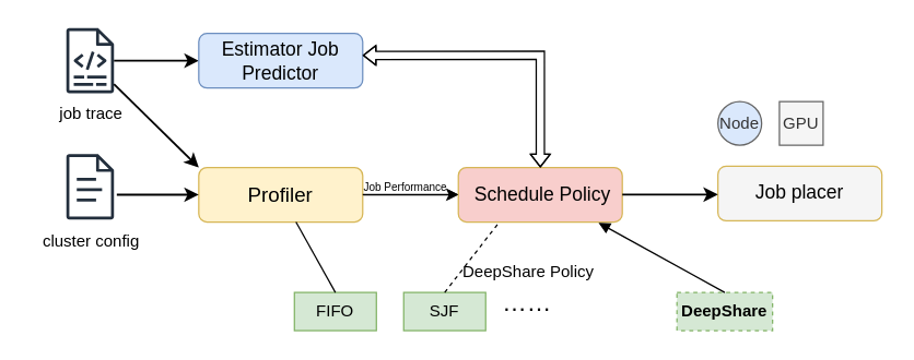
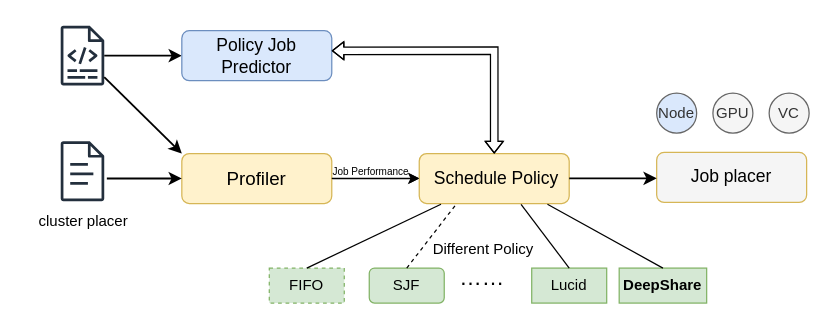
- <mxCell id="8" value="Estimator Job Predictor" style="rounded=1;whiteSpace=wrap;html=1;strokeColor=#6c8ebf;strokeWidth=1;align=center;verticalAlign=middle;fontFamily=Helvetica;fontSize=14;fillColor=#dae8fc;" vertex="1" parent="1"><mxGeometry x="145" y="24" width="120" height="40" as="geometry" /></mxCell>
+ <mxCell id="8" value="Policy Job Predictor" style="rounded=1;whiteSpace=wrap;html=1;strokeColor=#6c8ebf;strokeWidth=1;align=center;verticalAlign=middle;fontFamily=Helvetica;fontSize=14;fillColor=#dae8fc;" vertex="1" parent="1"><mxGeometry x="145" y="24" width="120" height="40" as="geometry" /></mxCell>
- <mxCell id="4" value="job trace" style="text;html=1;align=center;verticalAlign=middle;resizable=0;points=[];autosize=1;strokeColor=none;fillColor=none;fontFamily=Helvetica;fontSize=12;fontColor=default;" vertex="1" parent="1"><mxGeometry x="30.5" y="67.95" width="70" height="30" as="geometry" /></mxCell>
- <mxCell id="29" value="GPU" style="whiteSpace=wrap;html=1;aspect=fixed;fillColor=#f5f5f5;fontColor=#333333;strokeColor=#666666;rounded=0;" vertex="1" parent="1"><mxGeometry x="570" y="74" width="32" height="32" as="geometry" /></mxCell>
+ <mxCell id="29" value="GPU" style="ellipse;whiteSpace=wrap;html=1;aspect=fixed;fillColor=#f5f5f5;fontColor=#333333;strokeColor=#666666;" vertex="1" parent="1"><mxGeometry x="570" y="74" width="32" height="32" as="geometry" /></mxCell>
+ <mxCell id="30" value="VC" style="ellipse;whiteSpace=wrap;html=1;aspect=fixed;fillColor=#f5f5f5;fontColor=#333333;strokeColor=#666666;" vertex="1" parent="1"><mxGeometry x="615" y="74" width="32" height="32" as="geometry" /></mxCell>
- <mxCell id="12" value="&amp;nbsp;Schedule Policy" style="rounded=1;whiteSpace=wrap;html=1;strokeColor=#d6b656;strokeWidth=1;align=center;verticalAlign=middle;fontFamily=Helvetica;fontSize=14;fillColor=#f8cecc;" vertex="1" parent="1"><mxGeometry x="335" y="122.31" width="120" height="40" as="geometry" /></mxCell>
+ <mxCell id="12" value="&amp;nbsp;Schedule Policy" style="rounded=1;whiteSpace=wrap;html=1;strokeColor=#d6b656;strokeWidth=1;align=center;verticalAlign=middle;fontFamily=Helvetica;fontSize=14;fillColor=#fff2cc;" vertex="1" parent="1"><mxGeometry x="335" y="122.31" width="120" height="40" as="geometry" /></mxCell>
- <mxCell id="26" value="" style="endArrow=block;html=1;rounded=0;entryX=0.855;entryY=1.014;entryDx=0;entryDy=0;entryPerimeter=0;exitX=0.5;exitY=0;exitDx=0;exitDy=0;" edge="1" parent="1" source="20" target="12"><mxGeometry width="50" height="50" relative="1" as="geometry"><mxPoint x="545" y="214" as="sourcePoint" /><mxPoint x="595" y="164" as="targetPoint" /></mxGeometry></mxCell>
+ <mxCell id="26" value="" style="endArrow=none;html=1;rounded=0;entryX=0.855;entryY=1.014;entryDx=0;entryDy=0;entryPerimeter=0;exitX=0.5;exitY=0;exitDx=0;exitDy=0;" edge="1" parent="1" source="20" target="12"><mxGeometry width="50" height="50" relative="1" as="geometry"><mxPoint x="545" y="214" as="sourcePoint" /><mxPoint x="595" y="164" as="targetPoint" /></mxGeometry></mxCell>
- <mxCell id="5" value="cluster config" style="text;html=1;align=center;verticalAlign=middle;resizable=0;points=[];autosize=1;strokeColor=none;fillColor=none;fontFamily=Helvetica;fontSize=12;fontColor=default;" vertex="1" parent="1"><mxGeometry x="20.5" y="162.31" width="90" height="30" as="geometry" /></mxCell>
+ <mxCell id="5" value="cluster placer" style="text;html=1;align=center;verticalAlign=middle;resizable=0;points=[];autosize=1;strokeColor=none;fillColor=none;fontFamily=Helvetica;fontSize=12;fontColor=default;" vertex="1" parent="1"><mxGeometry x="20.5" y="162.31" width="90" height="30" as="geometry" /></mxCell>
- <mxCell id="23" value="" style="endArrow=none;html=1;rounded=0;exitX=0.5;exitY=0;exitDx=0;exitDy=0;" edge="1" parent="1" source="19" target="10"><mxGeometry width="50" height="50" relative="1" as="geometry"><mxPoint x="286" y="211.47" as="sourcePoint" /><mxPoint x="345" y="174" as="targetPoint" /></mxGeometry></mxCell>
+ <mxCell id="23" value="" style="endArrow=none;html=1;rounded=0;entryX=0.145;entryY=1.016;entryDx=0;entryDy=0;entryPerimeter=0;exitX=0.5;exitY=0;exitDx=0;exitDy=0;" edge="1" parent="1" source="19" target="12"><mxGeometry width="50" height="50" relative="1" as="geometry"><mxPoint x="286" y="211.47" as="sourcePoint" /><mxPoint x="345" y="174" as="targetPoint" /></mxGeometry></mxCell>
+ <mxCell id="25" value="" style="endArrow=none;html=1;rounded=0;entryX=0.679;entryY=1.016;entryDx=0;entryDy=0;entryPerimeter=0;exitX=0.5;exitY=0;exitDx=0;exitDy=0;" edge="1" parent="1" source="21" target="12"><mxGeometry width="50" height="50" relative="1" as="geometry"><mxPoint x="465" y="214" as="sourcePoint" /><mxPoint x="515" y="164" as="targetPoint" /></mxGeometry></mxCell>
- <mxCell id="28" value="DeepShare Policy" style="text;html=1;align=center;verticalAlign=middle;resizable=0;points=[];autosize=1;strokeColor=none;fillColor=none;" vertex="1" parent="1"><mxGeometry x="336" y="184" width="100" height="30" as="geometry" /></mxCell>
+ <mxCell id="28" value="Different Policy" style="text;html=1;align=center;verticalAlign=middle;resizable=0;points=[];autosize=1;strokeColor=none;fillColor=none;" vertex="1" parent="1"><mxGeometry x="336" y="184" width="100" height="30" as="geometry" /></mxCell>
- <mxCell id="19" value="FIFO" style="rounded=0;whiteSpace=wrap;html=1;fillColor=#d5e8d4;strokeColor=#82b366;" vertex="1" parent="1"><mxGeometry x="215" y="214" width="60" height="28" as="geometry" /></mxCell>
+ <mxCell id="19" value="FIFO" style="rounded=0;whiteSpace=wrap;html=1;fillColor=#d5e8d4;strokeColor=#82b366;dashed=1;" vertex="1" parent="1"><mxGeometry x="215" y="214" width="60" height="28" as="geometry" /></mxCell>
- <mxCell id="22" value="SJF" style="rounded=0;whiteSpace=wrap;html=1;fillColor=#d5e8d4;strokeColor=#82b366;" vertex="1" parent="1"><mxGeometry x="295" y="214" width="60" height="28" as="geometry" /></mxCell>
+ <mxCell id="22" value="SJF" style="whiteSpace=wrap;html=1;fillColor=#d5e8d4;strokeColor=#82b366;rounded=1;" vertex="1" parent="1"><mxGeometry x="295" y="214" width="60" height="28" as="geometry" /></mxCell>
+ <mxCell id="21" value="Lucid" style="rounded=0;whiteSpace=wrap;html=1;fillColor=#d5e8d4;strokeColor=#82b366;" vertex="1" parent="1"><mxGeometry x="425" y="214" width="60" height="28" as="geometry" /></mxCell>
- <mxCell id="20" value="&lt;b&gt;DeepShare&lt;/b&gt;" style="rounded=0;whiteSpace=wrap;html=1;fillColor=#d5e8d4;strokeColor=#82b366;dashed=1;" vertex="1" parent="1"><mxGeometry x="495" y="214" width="70" height="28" as="geometry" /></mxCell>
+ <mxCell id="20" value="&lt;b&gt;DeepShare&lt;/b&gt;" style="rounded=0;whiteSpace=wrap;html=1;fillColor=#d5e8d4;strokeColor=#82b366;" vertex="1" parent="1"><mxGeometry x="495" y="214" width="70" height="28" as="geometry" /></mxCell>
